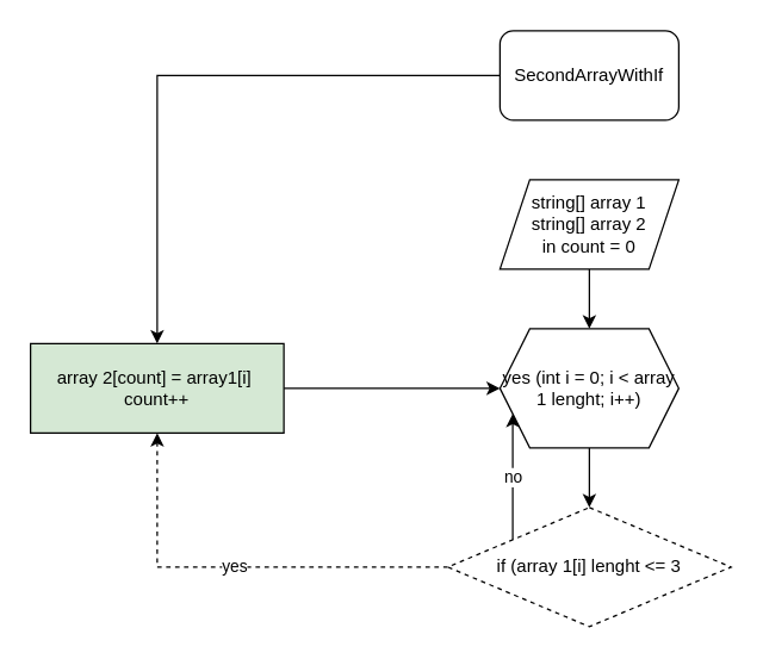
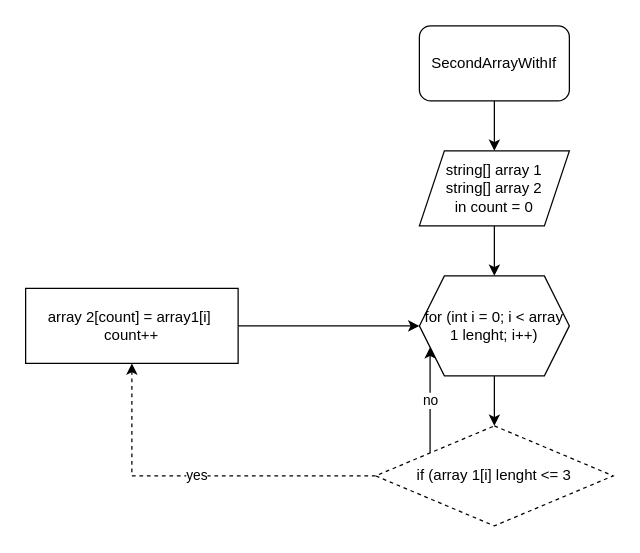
- <mxCell id="2" value="" style="edgeStyle=orthogonalEdgeStyle;rounded=0;orthogonalLoop=1;jettySize=auto;html=1;" edge="1" parent="1" source="3" target="12"><mxGeometry relative="1" as="geometry" /></mxCell>
+ <mxCell id="2" value="" style="edgeStyle=orthogonalEdgeStyle;rounded=0;orthogonalLoop=1;jettySize=auto;html=1;" edge="1" parent="1" source="3" target="5"><mxGeometry relative="1" as="geometry" /></mxCell>
- <mxCell id="12" value="array 2[count] = array1[i]&amp;nbsp;&lt;br&gt;count++" style="rounded=0;whiteSpace=wrap;html=1;fillColor=#d5e8d4;" vertex="1" parent="1"><mxGeometry x="20" y="230" width="170" height="60" as="geometry" /></mxCell>
+ <mxCell id="12" value="array 2[count] = array1[i]&amp;nbsp;&lt;br&gt;count++" style="rounded=0;whiteSpace=wrap;html=1;fillColor=#FFFFFF;" vertex="1" parent="1"><mxGeometry x="20" y="230" width="170" height="60" as="geometry" /></mxCell>
- <mxCell id="7" value="yes (int i = 0; i &amp;lt; array 1 lenght; i++)" style="shape=hexagon;perimeter=hexagonPerimeter2;whiteSpace=wrap;html=1;fixedSize=1;fillColor=#FFFFFF;" vertex="1" parent="1"><mxGeometry x="335" y="220" width="120" height="80" as="geometry" /></mxCell>
+ <mxCell id="7" value="for (int i = 0; i &amp;lt; array 1 lenght; i++)" style="shape=hexagon;perimeter=hexagonPerimeter2;whiteSpace=wrap;html=1;fixedSize=1;fillColor=#FFFFFF;" vertex="1" parent="1"><mxGeometry x="335" y="220" width="120" height="80" as="geometry" /></mxCell>
